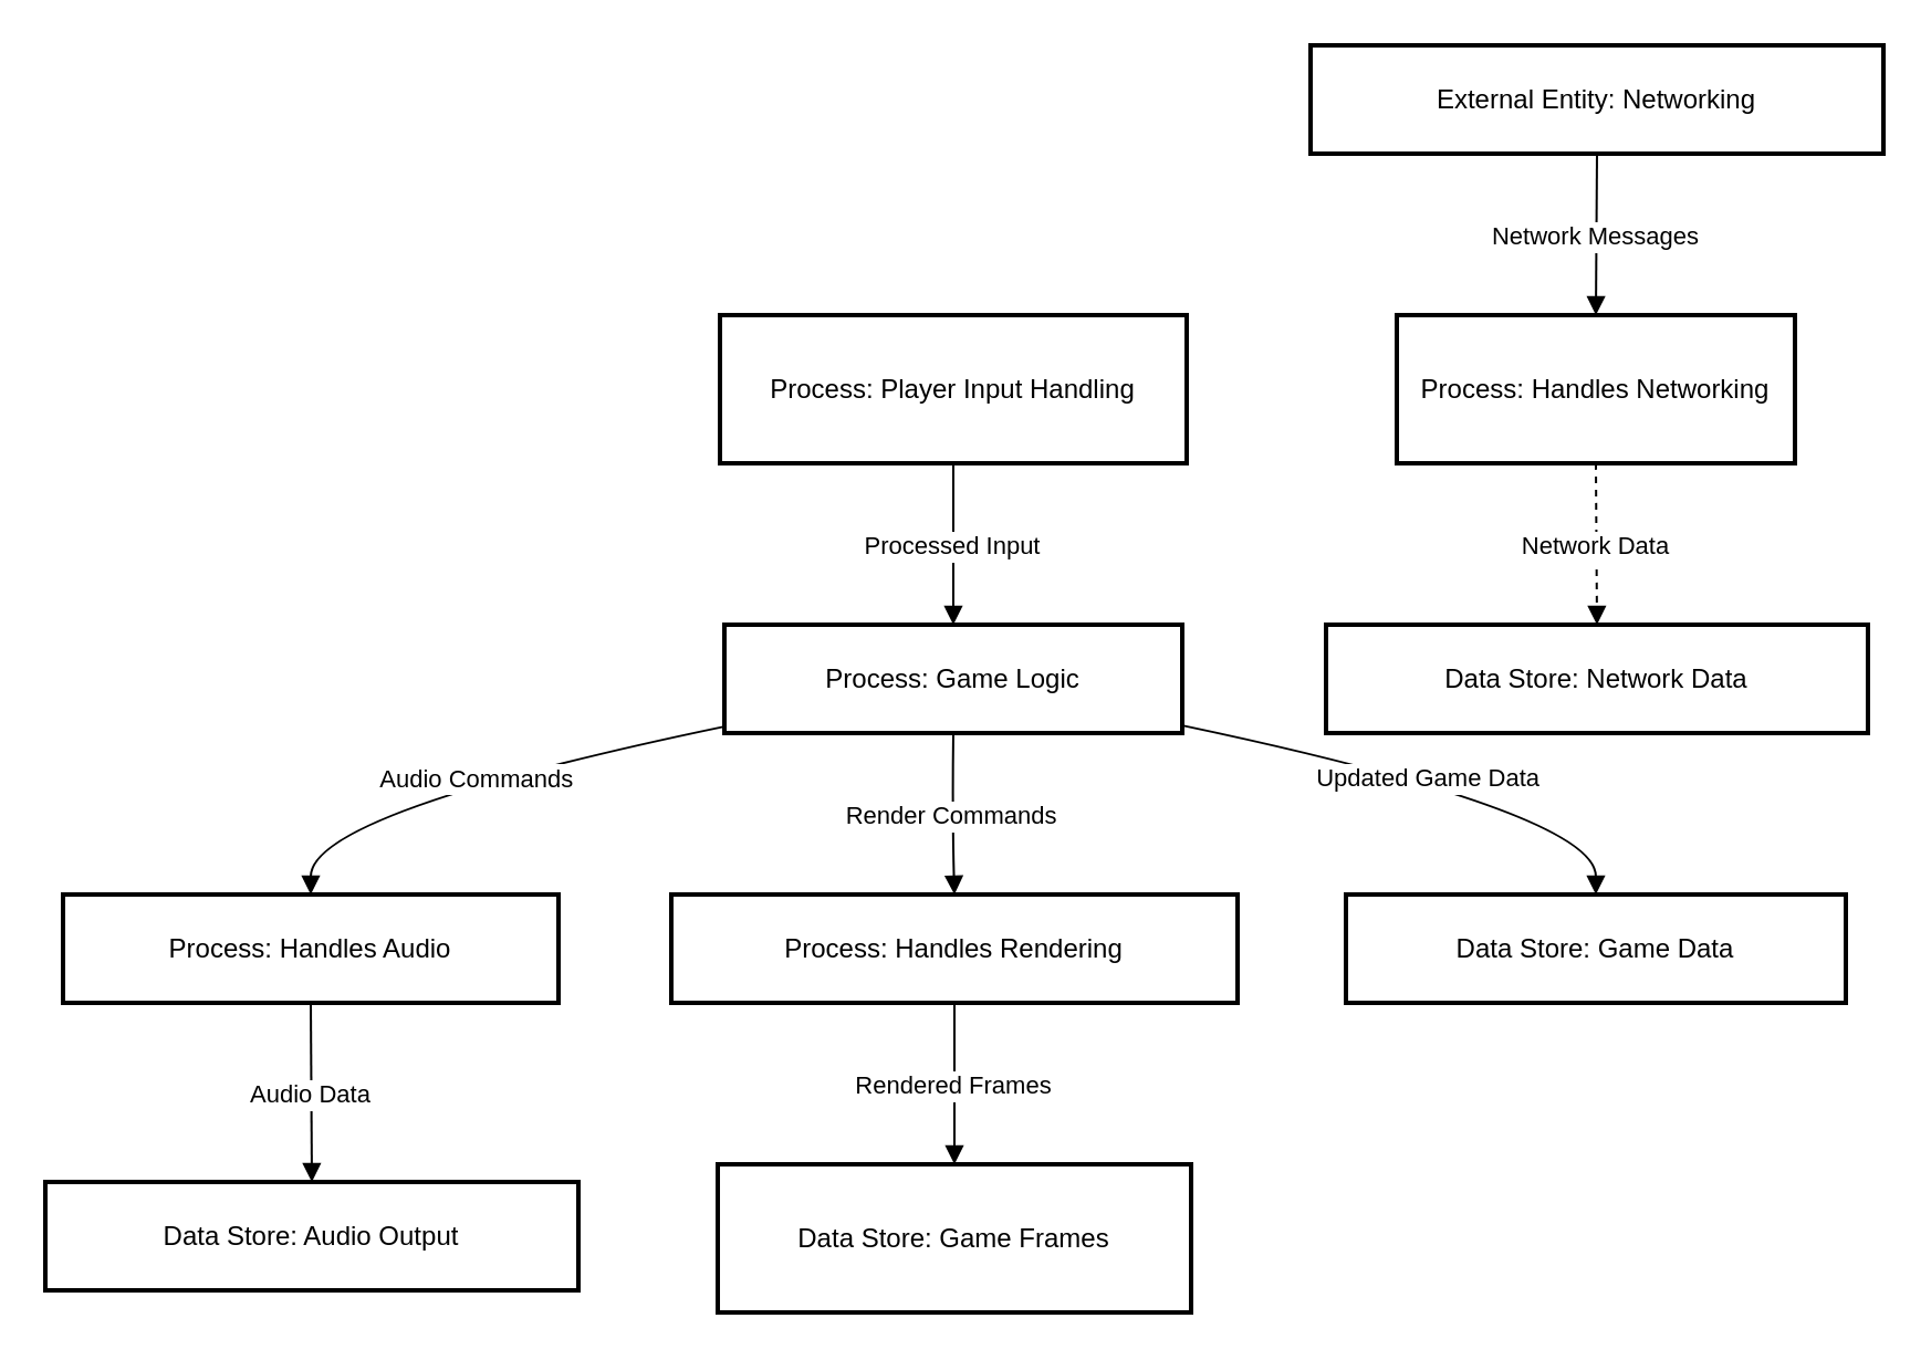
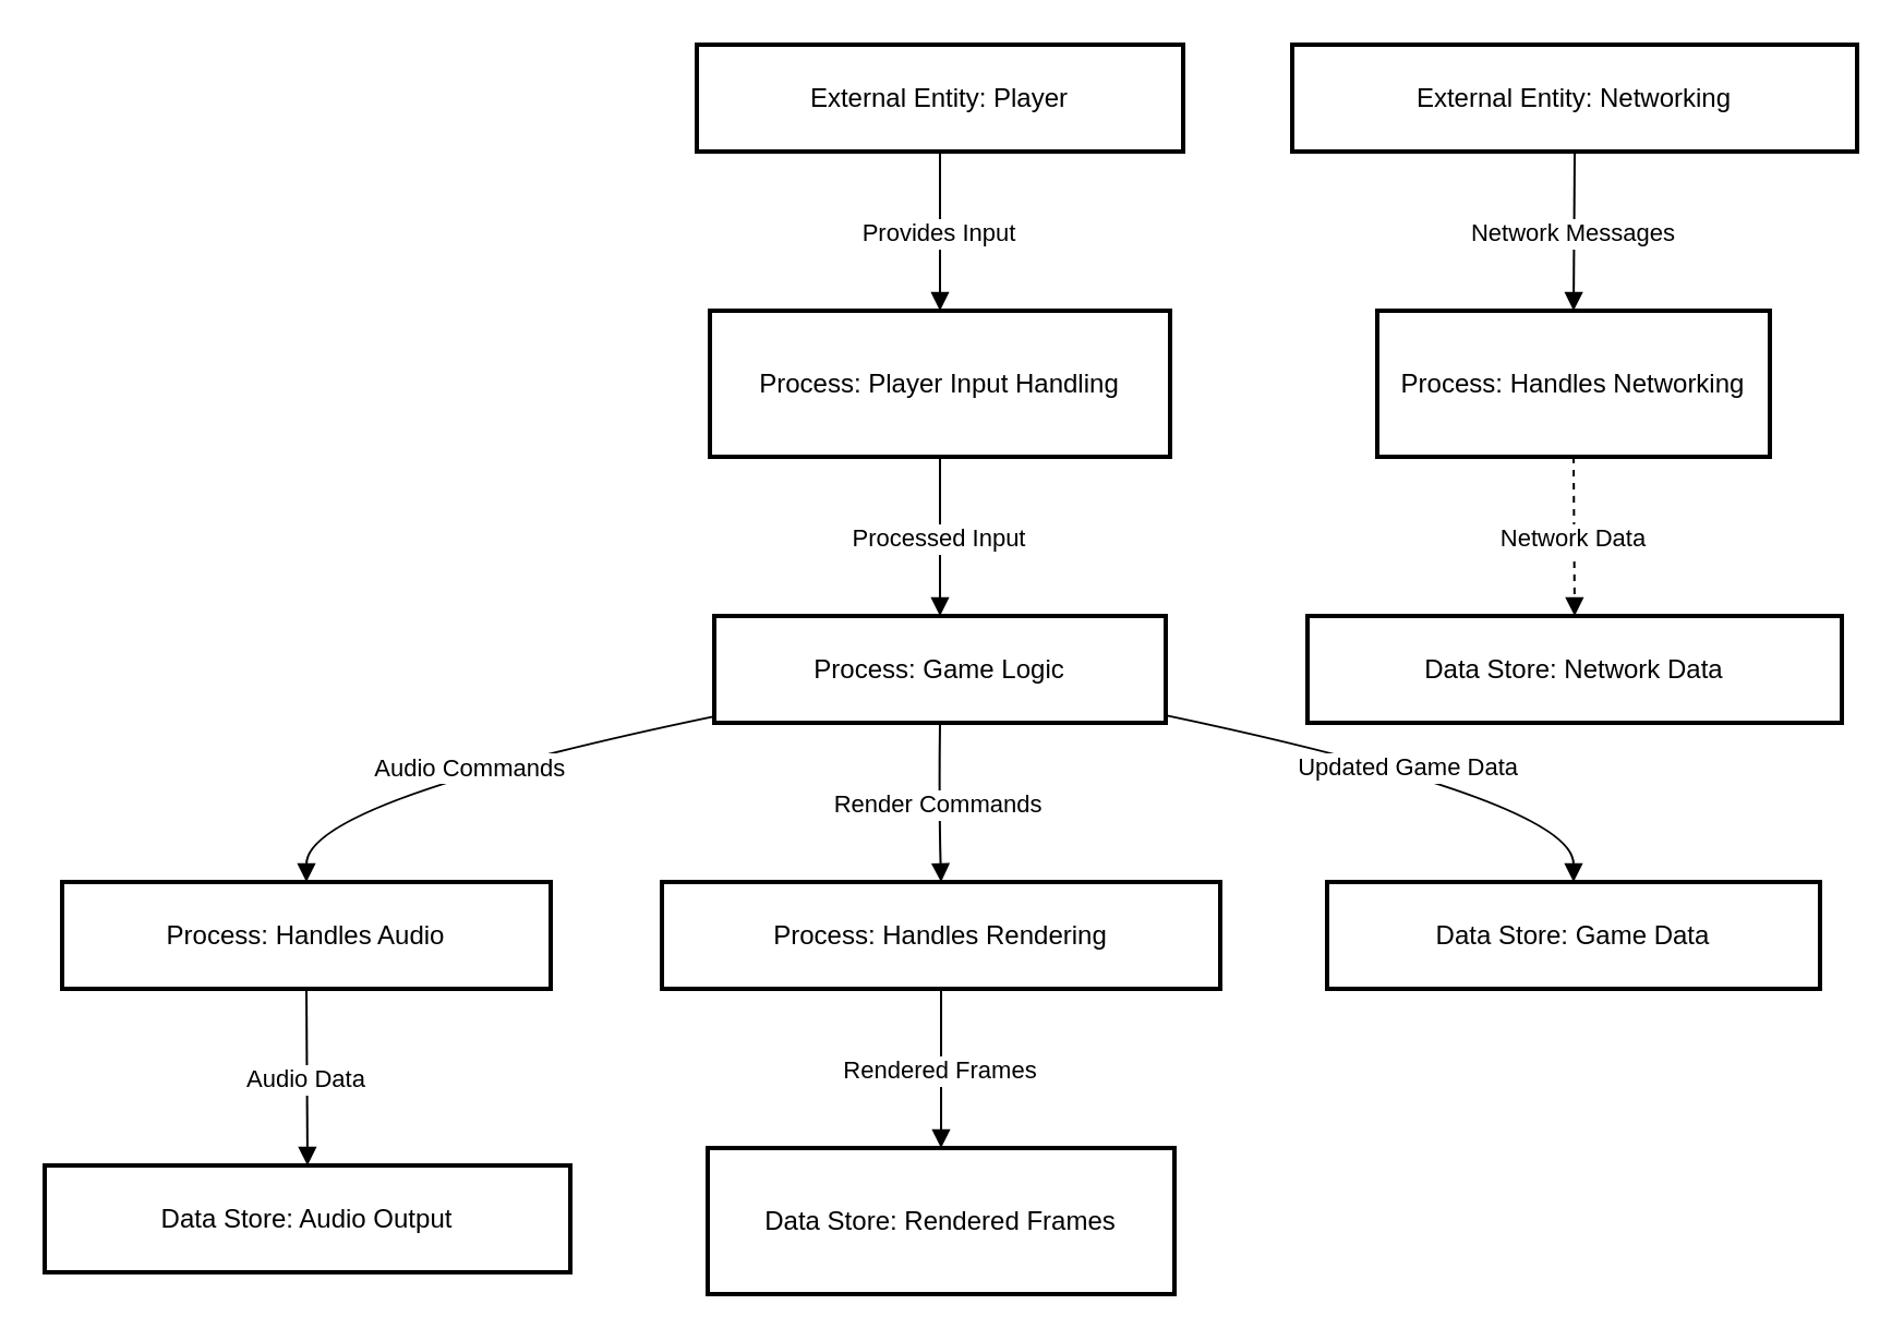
+ <mxCell id="2" value="External Entity: Player" style="whiteSpace=wrap;strokeWidth=2;" vertex="1" parent="1"><mxGeometry x="319" y="20" width="223" height="49" as="geometry" /></mxCell>
+ <mxCell id="13" value="Provides Input" style="curved=1;startArrow=none;endArrow=block;exitX=0.5;exitY=1;entryX=0.5;entryY=0;rounded=0;" edge="1" parent="1" source="2" target="4"><mxGeometry relative="1" as="geometry"><Array as="points" /></mxGeometry></mxCell>
- <mxCell id="11" value="Data Store: Game Frames" style="whiteSpace=wrap;strokeWidth=2;" vertex="1" parent="1"><mxGeometry x="324" y="526" width="214" height="67" as="geometry" /></mxCell>
+ <mxCell id="11" value="Data Store: Rendered Frames" style="whiteSpace=wrap;strokeWidth=2;" vertex="1" parent="1"><mxGeometry x="324" y="526" width="214" height="67" as="geometry" /></mxCell>
